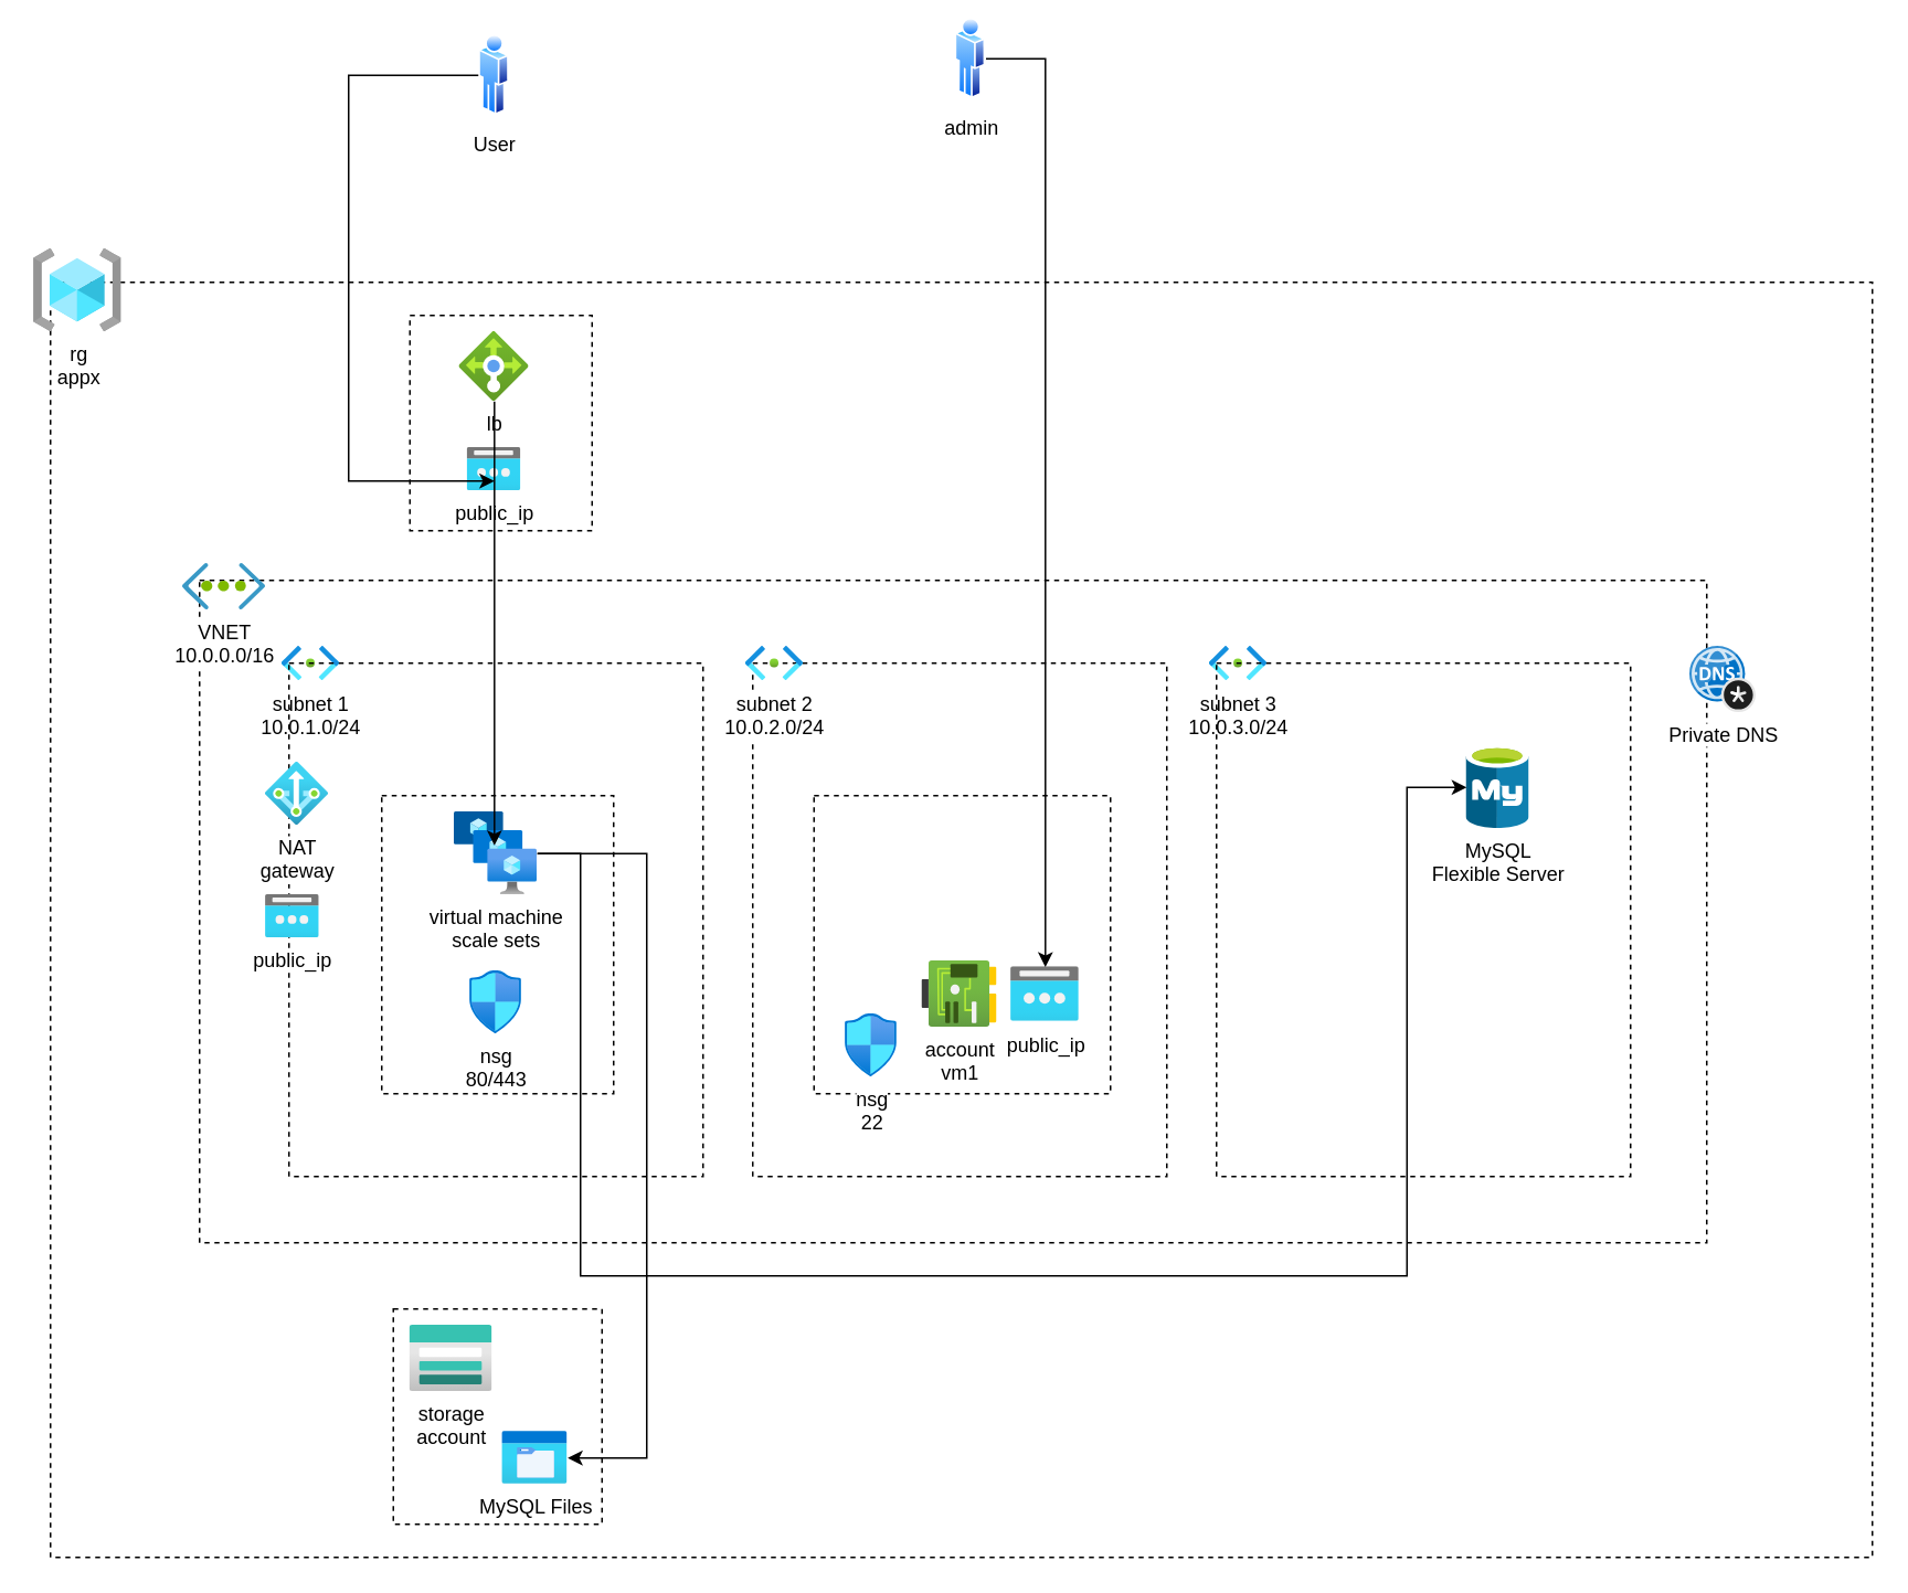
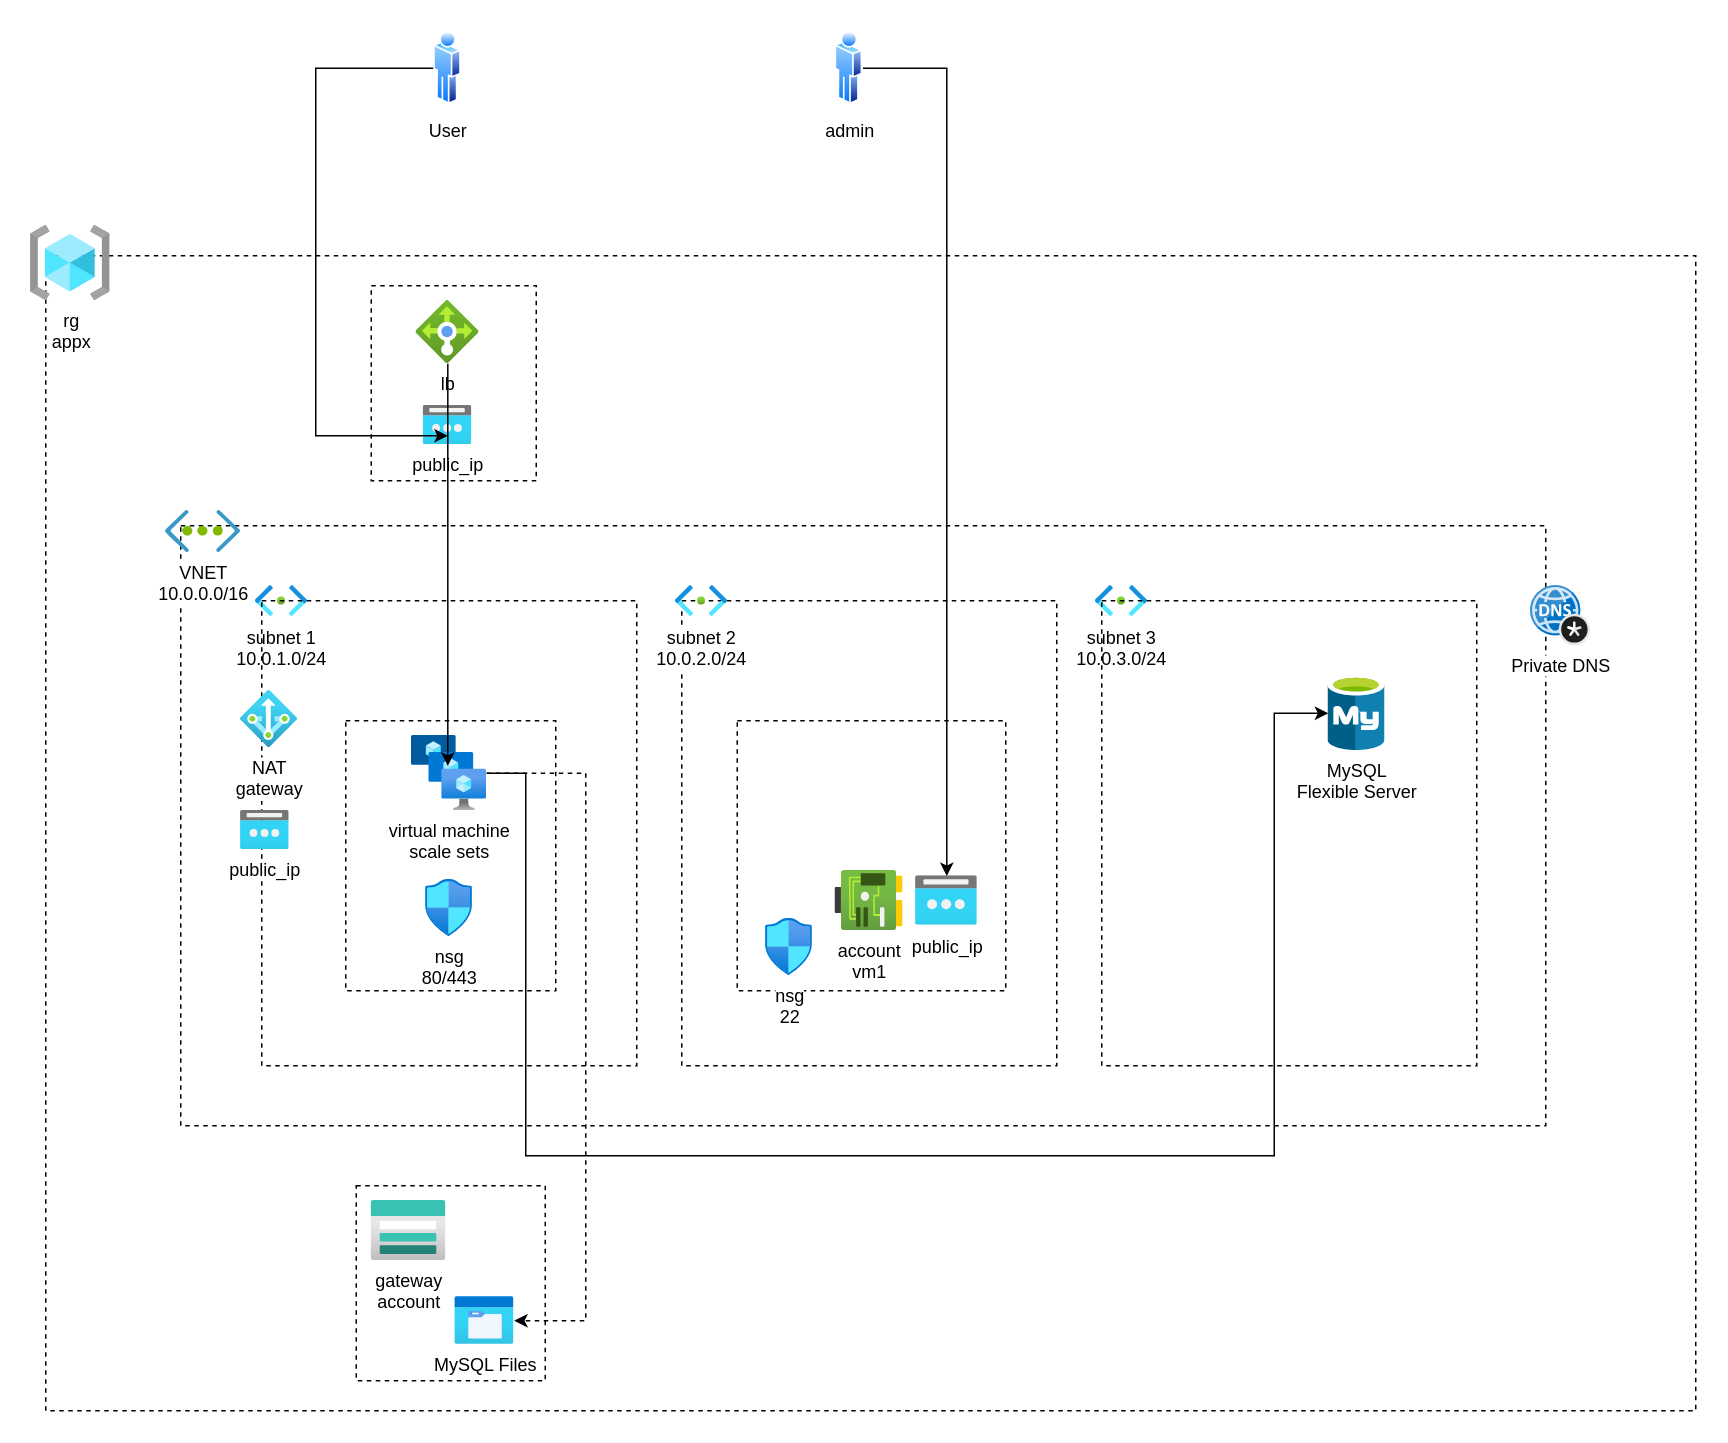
- <mxCell id="35" value="admin" style="image;aspect=fixed;perimeter=ellipsePerimeter;html=1;align=center;shadow=0;dashed=0;spacingTop=3;image=img/lib/active_directory/user.svg;" vertex="1" parent="1"><mxGeometry x="576.33" y="10" width="18.5" height="50" as="geometry" /></mxCell>
+ <mxCell id="35" value="admin" style="image;aspect=fixed;perimeter=ellipsePerimeter;html=1;align=center;shadow=0;dashed=0;spacingTop=3;image=img/lib/active_directory/user.svg;" vertex="1" parent="1"><mxGeometry x="556.33" y="20" width="18.5" height="50" as="geometry" /></mxCell>
- <mxCell id="27" style="edgeStyle=orthogonalEdgeStyle;rounded=0;orthogonalLoop=1;jettySize=auto;html=1;" edge="1" parent="1" source="29" target="20"><mxGeometry relative="1" as="geometry"><Array as="points"><mxPoint x="390" y="515" /><mxPoint x="390" y="880" /></Array></mxGeometry></mxCell>
+ <mxCell id="27" style="edgeStyle=orthogonalEdgeStyle;rounded=0;orthogonalLoop=1;jettySize=auto;html=1;dashed=1;" edge="1" parent="1" source="29" target="20"><mxGeometry relative="1" as="geometry"><Array as="points"><mxPoint x="390" y="515" /><mxPoint x="390" y="880" /></Array></mxGeometry></mxCell>
- <mxCell id="18" value="storage&lt;div&gt;account&lt;/div&gt;" style="image;aspect=fixed;html=1;points=[];align=center;fontSize=12;image=img/lib/azure2/storage/Storage_Accounts.svg;" vertex="1" parent="1"><mxGeometry x="247" y="800" width="50" height="40" as="geometry" /></mxCell>
+ <mxCell id="18" value="gateway&lt;div&gt;account&lt;/div&gt;" style="image;aspect=fixed;html=1;points=[];align=center;fontSize=12;image=img/lib/azure2/storage/Storage_Accounts.svg;" vertex="1" parent="1"><mxGeometry x="247" y="800" width="50" height="40" as="geometry" /></mxCell>
